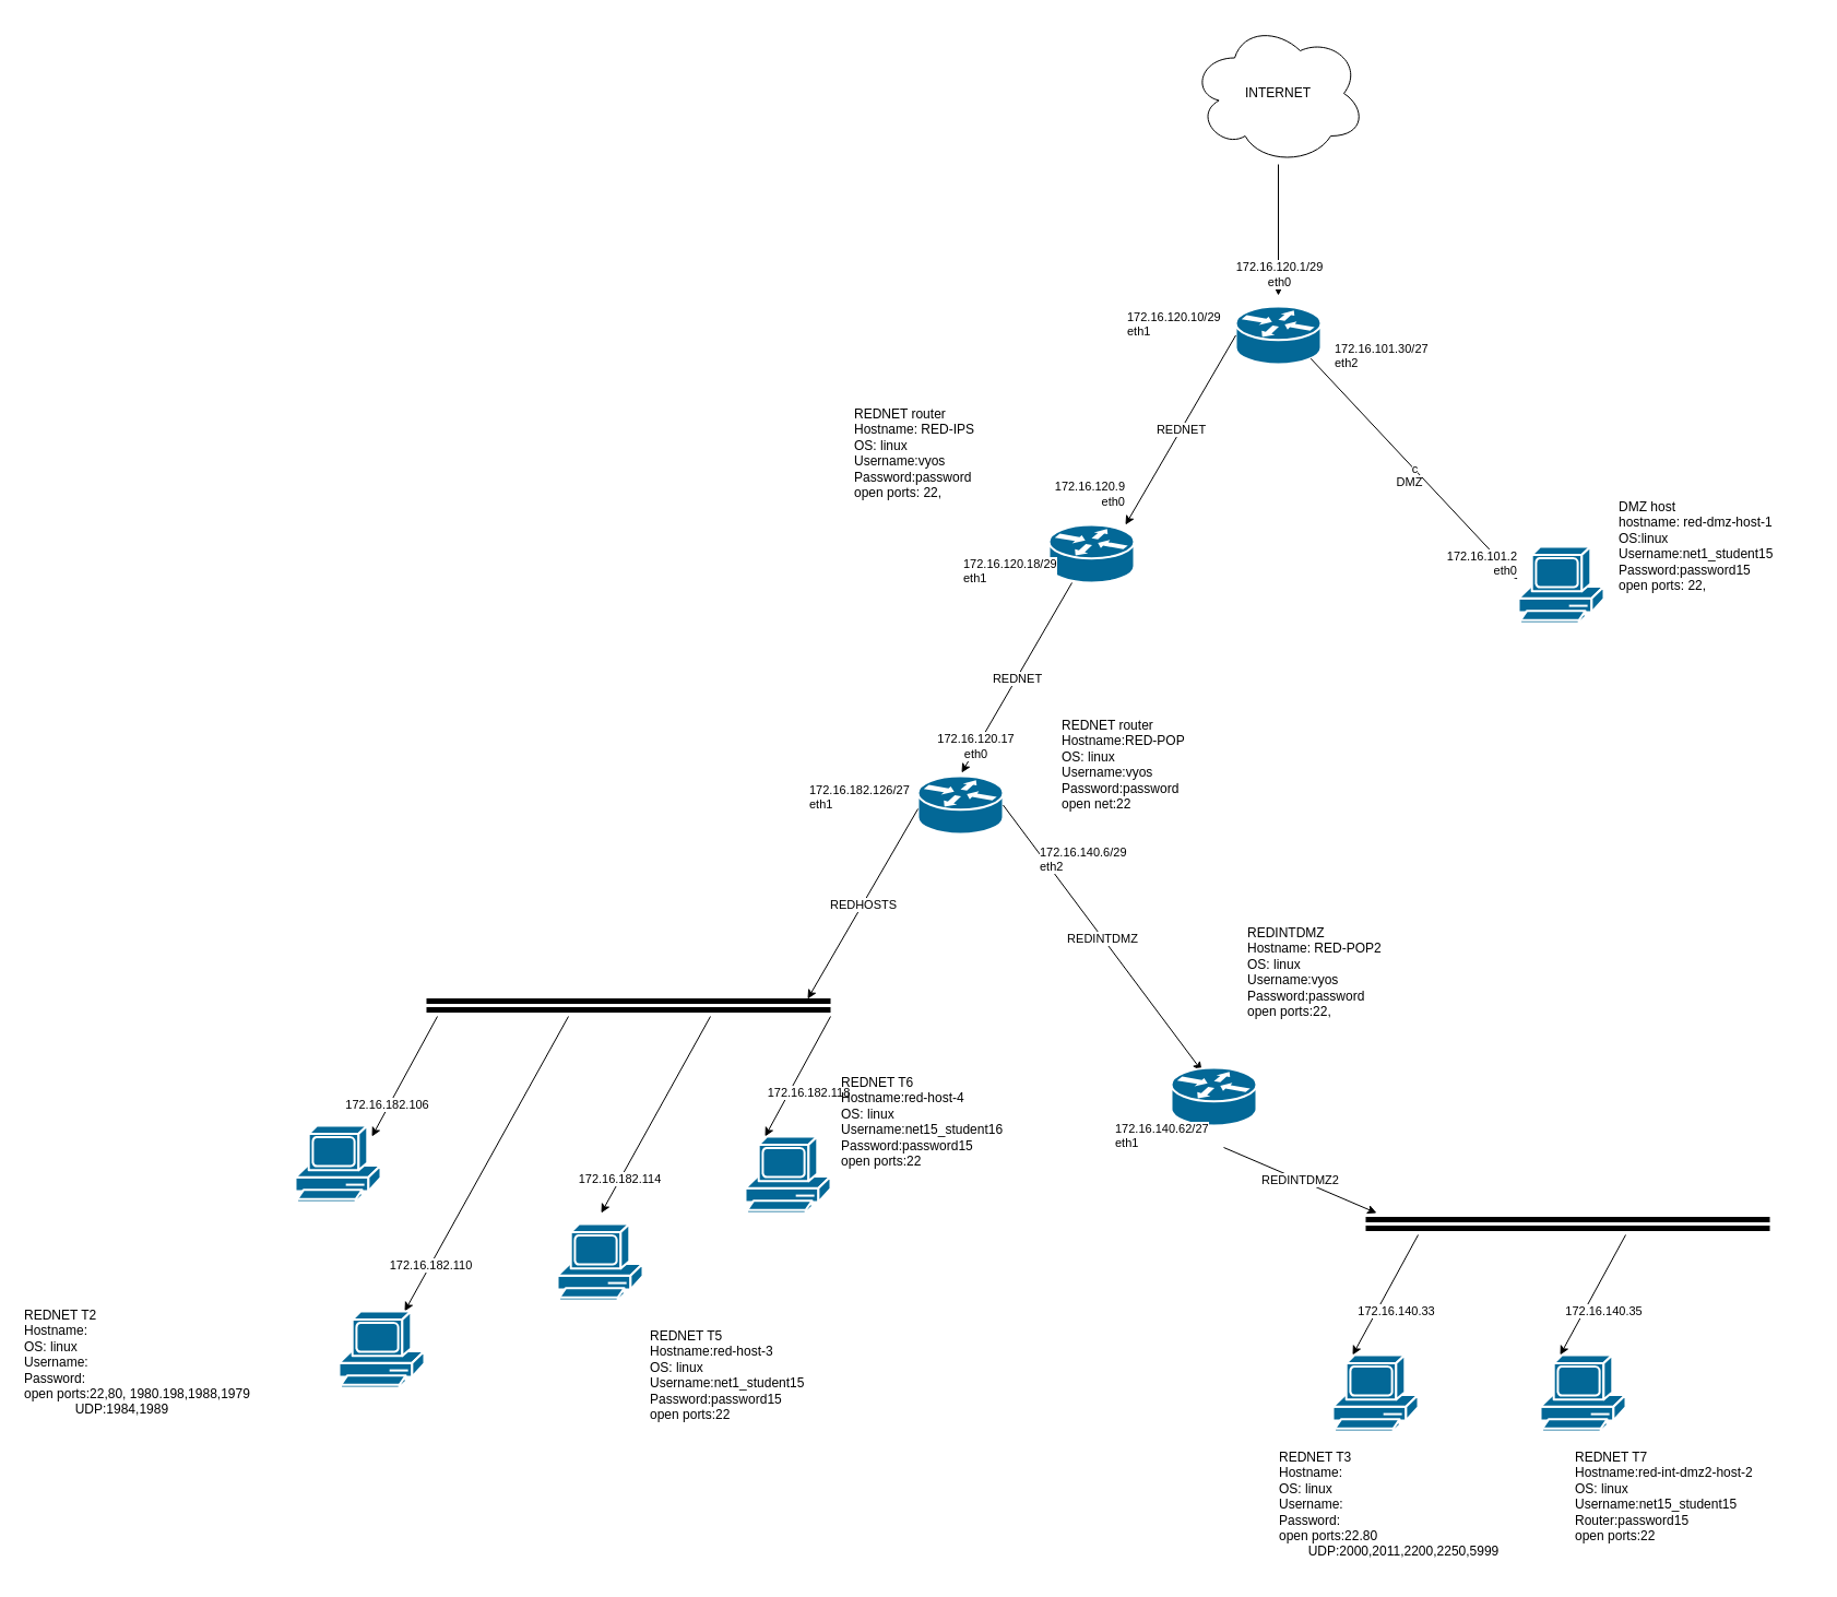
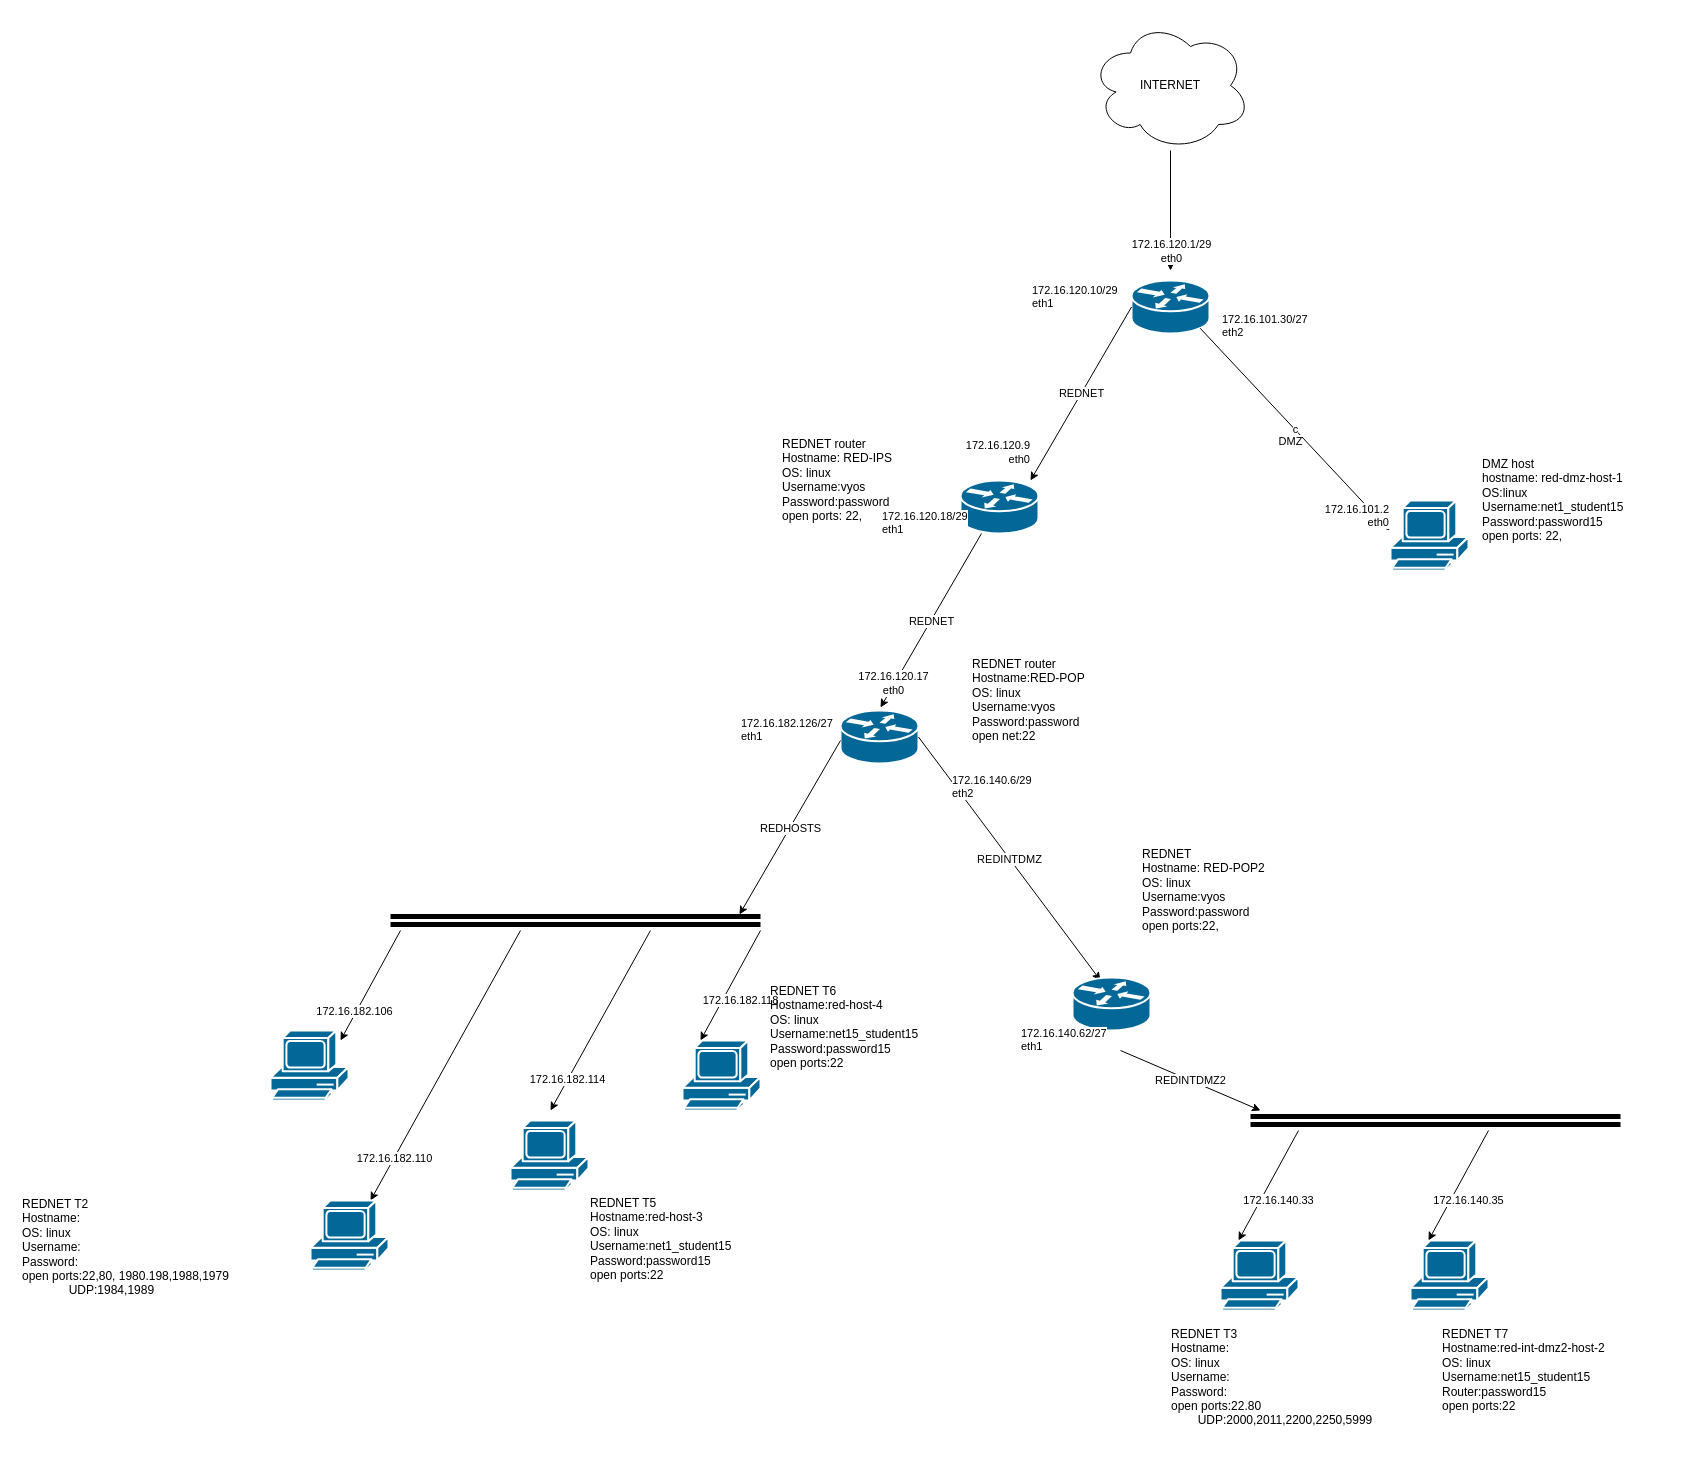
- <mxCell id="16" value="REDNET router&#10;Hostname: RED-IPS&#10;OS: linux&#10;Username:vyos&#10;Password:password&#10;open ports: 22, &#10;&#10;" style="text;whiteSpace=wrap;overflow=hidden;rounded=0;spacing=2;" vertex="1" parent="1"><mxGeometry x="780" y="365" width="180" height="92" as="geometry" /></mxCell>
+ <mxCell id="16" value="REDNET router&#10;Hostname: RED-IPS&#10;OS: linux&#10;Username:vyos&#10;Password:password&#10;open ports: 22, &#10;&#10;" style="text;whiteSpace=wrap;overflow=hidden;rounded=0;spacing=2;" vertex="1" parent="1"><mxGeometry x="780" y="430" width="180" height="92" as="geometry" /></mxCell>
- <mxCell id="45" value="REDINTDMZ &#10;Hostname: RED-POP2&#10;OS: linux&#10;Username:vyos&#10;Password:password&#10;open ports:22,&#10;              &#10;&#10;" style="text;whiteSpace=wrap;overflow=hidden;rounded=0;spacing=2;" vertex="1" parent="1"><mxGeometry x="1140" y="840" width="210" height="172" as="geometry" /></mxCell>
+ <mxCell id="45" value="REDNET &#10;Hostname: RED-POP2&#10;OS: linux&#10;Username:vyos&#10;Password:password&#10;open ports:22,&#10;              &#10;&#10;" style="text;whiteSpace=wrap;overflow=hidden;rounded=0;spacing=2;" vertex="1" parent="1"><mxGeometry x="1140" y="840" width="210" height="172" as="geometry" /></mxCell>
- <mxCell id="44" value="REDNET T6&#10;Hostname:red-host-4&#10;OS: linux&#10;Username:net15_student16&#10;Password:password15&#10;open ports:22&#10;&#10;" style="text;whiteSpace=wrap;overflow=hidden;rounded=0;spacing=2;" vertex="1" parent="1"><mxGeometry x="768" y="977" width="180" height="92" as="geometry" /></mxCell>
+ <mxCell id="44" value="REDNET T6&#10;Hostname:red-host-4&#10;OS: linux&#10;Username:net15_student15&#10;Password:password15&#10;open ports:22&#10;&#10;" style="text;whiteSpace=wrap;overflow=hidden;rounded=0;spacing=2;" vertex="1" parent="1"><mxGeometry x="768" y="977" width="180" height="92" as="geometry" /></mxCell>
- <mxCell id="43" value="REDNET T5&#10;Hostname:red-host-3&#10;OS: linux&#10;Username:net1_student15&#10;Password:password15&#10;open ports:22&#10;" style="text;whiteSpace=wrap;overflow=hidden;rounded=0;spacing=2;" vertex="1" parent="1"><mxGeometry x="593" y="1209" width="180" height="92" as="geometry" /></mxCell>
+ <mxCell id="43" value="REDNET T5&#10;Hostname:red-host-3&#10;OS: linux&#10;Username:net1_student15&#10;Password:password15&#10;open ports:22&#10;" style="text;whiteSpace=wrap;overflow=hidden;rounded=0;spacing=2;" vertex="1" parent="1"><mxGeometry x="588" y="1189" width="180" height="92" as="geometry" /></mxCell>
